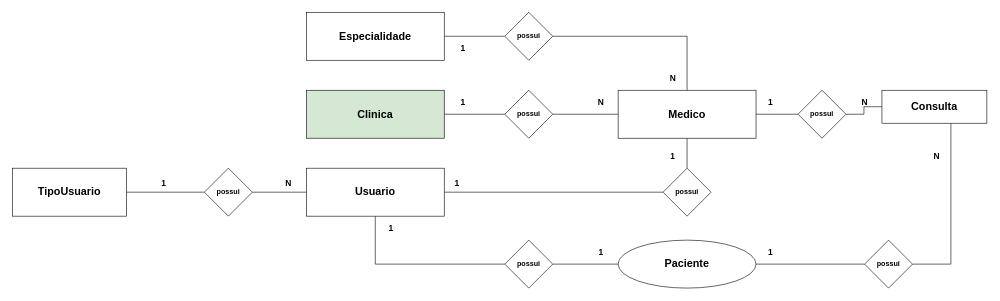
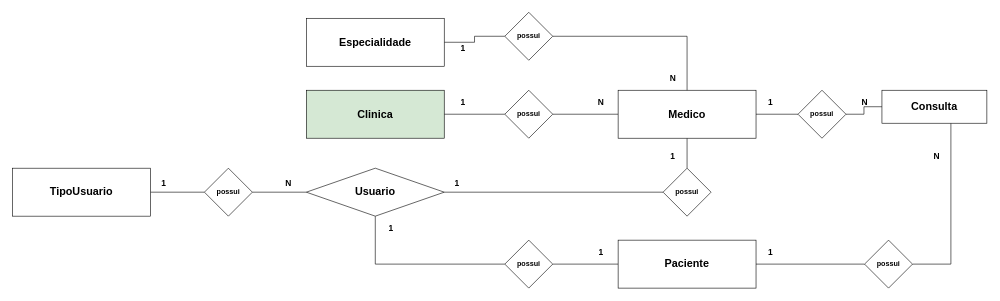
- <mxCell id="18" value="&lt;font style=&quot;font-size: 18px&quot;&gt;&lt;b&gt;Especialidade&lt;/b&gt;&lt;/font&gt;" style="rounded=0;whiteSpace=wrap;html=1;" parent="1" vertex="1"><mxGeometry x="510" y="20" width="230" height="80" as="geometry" /></mxCell>
+ <mxCell id="18" value="&lt;font style=&quot;font-size: 18px&quot;&gt;&lt;b&gt;Especialidade&lt;/b&gt;&lt;/font&gt;" style="rounded=0;whiteSpace=wrap;html=1;" parent="1" vertex="1"><mxGeometry x="510" y="30" width="230" height="80" as="geometry" /></mxCell>
- <mxCell id="14" value="&lt;font style=&quot;font-size: 18px&quot;&gt;&lt;b&gt;TipoUsuario&lt;/b&gt;&lt;/font&gt;" style="rounded=0;whiteSpace=wrap;html=1;" parent="1" vertex="1"><mxGeometry x="20" y="280" width="190" height="80" as="geometry" /></mxCell>
+ <mxCell id="14" value="&lt;font style=&quot;font-size: 18px&quot;&gt;&lt;b&gt;TipoUsuario&lt;/b&gt;&lt;/font&gt;" style="rounded=0;whiteSpace=wrap;html=1;" parent="1" vertex="1"><mxGeometry x="20" y="280" width="230" height="80" as="geometry" /></mxCell>
- <mxCell id="31" value="&lt;font style=&quot;font-size: 18px&quot;&gt;&lt;b&gt;Usuario&lt;/b&gt;&lt;/font&gt;" style="rounded=0;whiteSpace=wrap;html=1;" parent="1" vertex="1"><mxGeometry x="510" y="280" width="230" height="80" as="geometry" /></mxCell>
+ <mxCell id="31" value="&lt;font style=&quot;font-size: 18px&quot;&gt;&lt;b&gt;Usuario&lt;/b&gt;&lt;/font&gt;" style="rhombus;whiteSpace=wrap;html=1;" parent="1" vertex="1"><mxGeometry x="510" y="280" width="230" height="80" as="geometry" /></mxCell>
- <mxCell id="10" value="&lt;font style=&quot;font-size: 18px&quot;&gt;&lt;b&gt;Paciente&lt;/b&gt;&lt;/font&gt;" style="ellipse;whiteSpace=wrap;html=1;" parent="1" vertex="1"><mxGeometry x="1030" y="400" width="230" height="80" as="geometry" /></mxCell>
+ <mxCell id="10" value="&lt;font style=&quot;font-size: 18px&quot;&gt;&lt;b&gt;Paciente&lt;/b&gt;&lt;/font&gt;" style="rounded=0;whiteSpace=wrap;html=1;" parent="1" vertex="1"><mxGeometry x="1030" y="400" width="230" height="80" as="geometry" /></mxCell>
